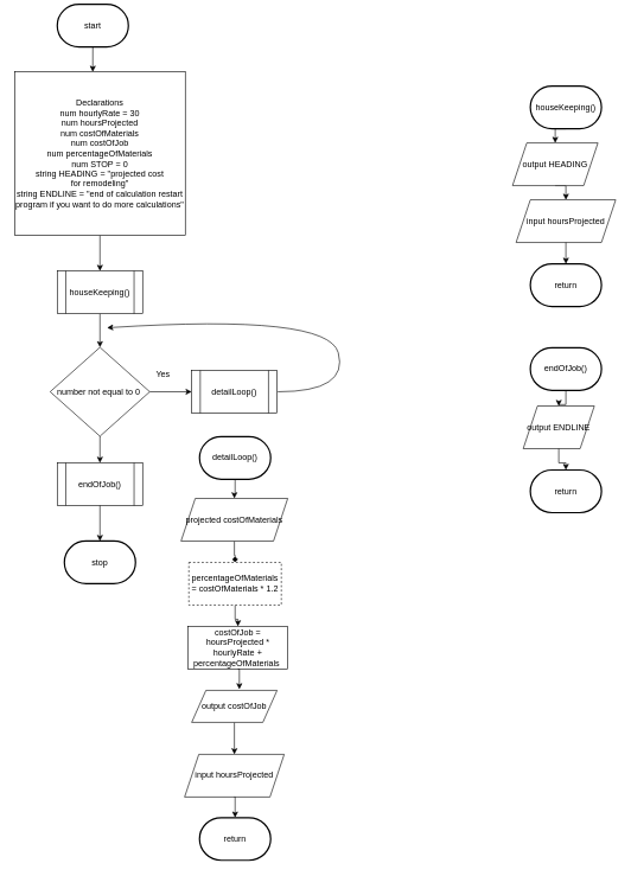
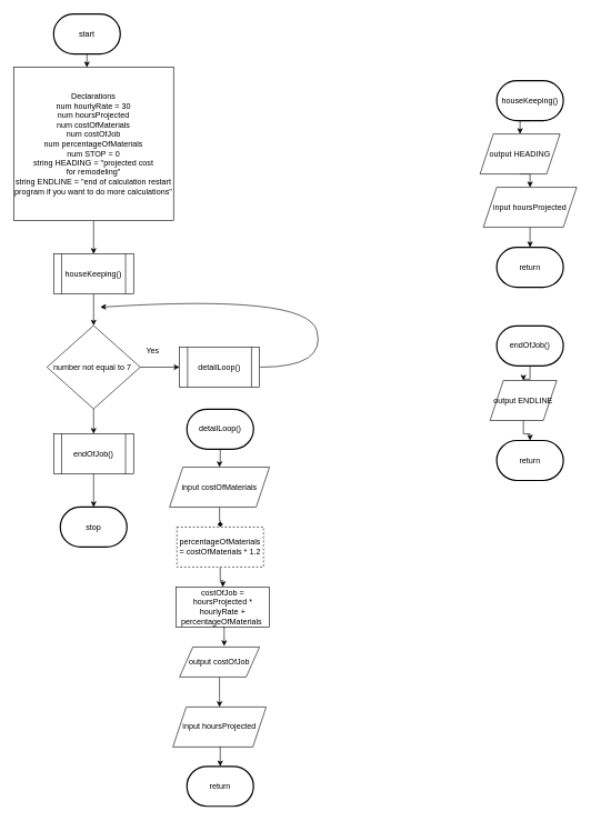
- <mxCell id="2" value="start" style="strokeWidth=2;html=1;shape=mxgraph.flowchart.terminator;whiteSpace=wrap;" vertex="1" parent="1"><mxGeometry x="80" y="5" width="100" height="60" as="geometry" /></mxCell>
+ <mxCell id="2" value="start" style="strokeWidth=2;html=1;shape=mxgraph.flowchart.terminator;whiteSpace=wrap;" vertex="1" parent="1"><mxGeometry x="80" y="20" width="100" height="60" as="geometry" /></mxCell>
- <mxCell id="17" value="number not equal to 0&amp;nbsp;" style="rhombus;whiteSpace=wrap;html=1;" vertex="1" parent="1"><mxGeometry x="70" y="487.5" width="140" height="125" as="geometry" /></mxCell>
+ <mxCell id="17" value="number not equal to 7&amp;nbsp;" style="rhombus;whiteSpace=wrap;html=1;" vertex="1" parent="1"><mxGeometry x="70" y="487.5" width="140" height="125" as="geometry" /></mxCell>
- <mxCell id="7" value="projected costOfMaterials" style="shape=parallelogram;perimeter=parallelogramPerimeter;whiteSpace=wrap;html=1;fixedSize=1;" vertex="1" parent="1"><mxGeometry x="254" y="700" width="150" height="60" as="geometry" /></mxCell>
+ <mxCell id="7" value="input costOfMaterials" style="shape=parallelogram;perimeter=parallelogramPerimeter;whiteSpace=wrap;html=1;fixedSize=1;" vertex="1" parent="1"><mxGeometry x="254" y="700" width="150" height="60" as="geometry" /></mxCell>
